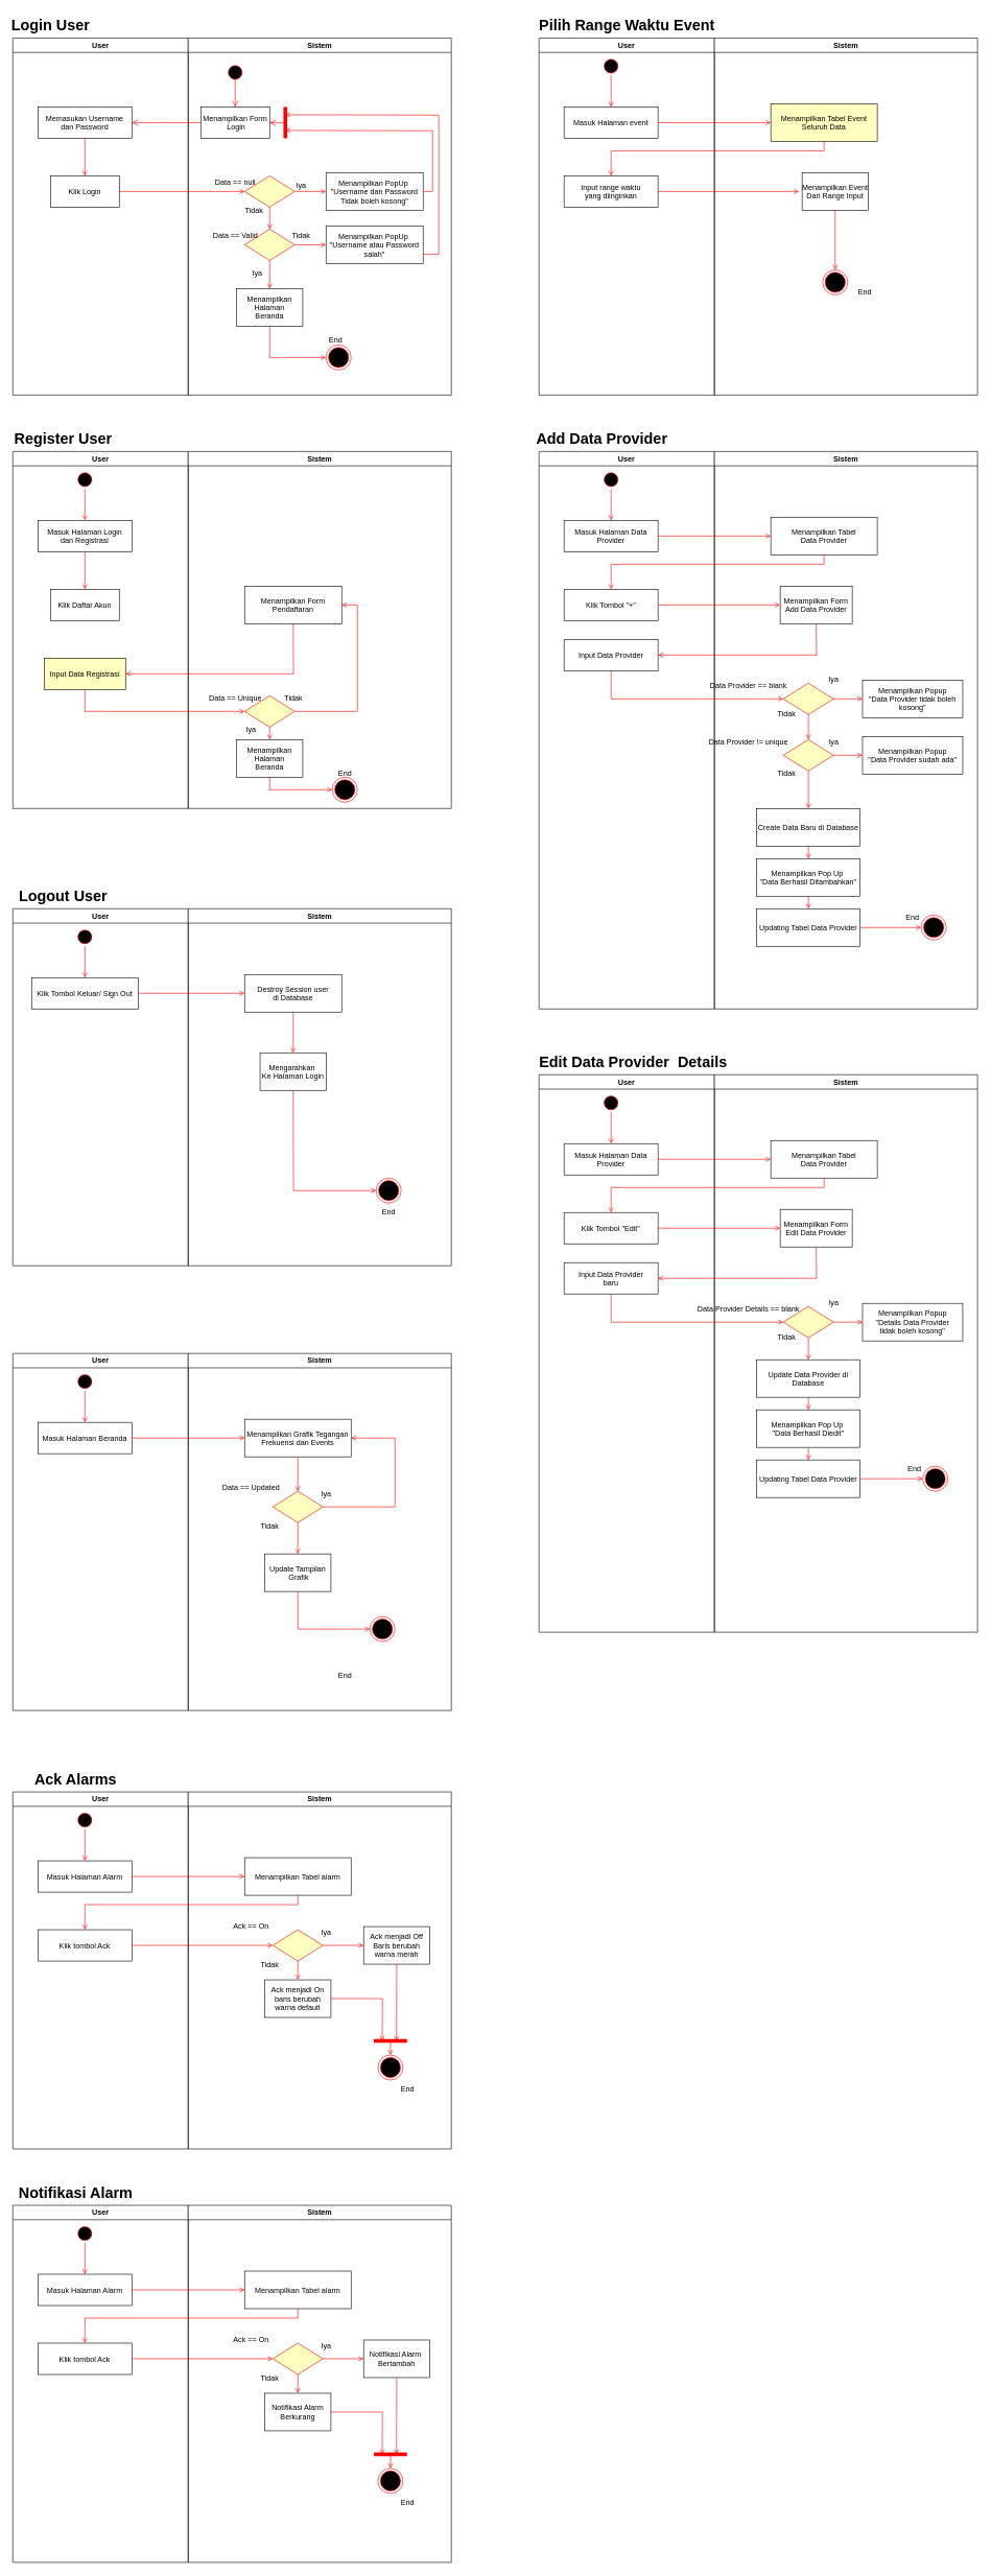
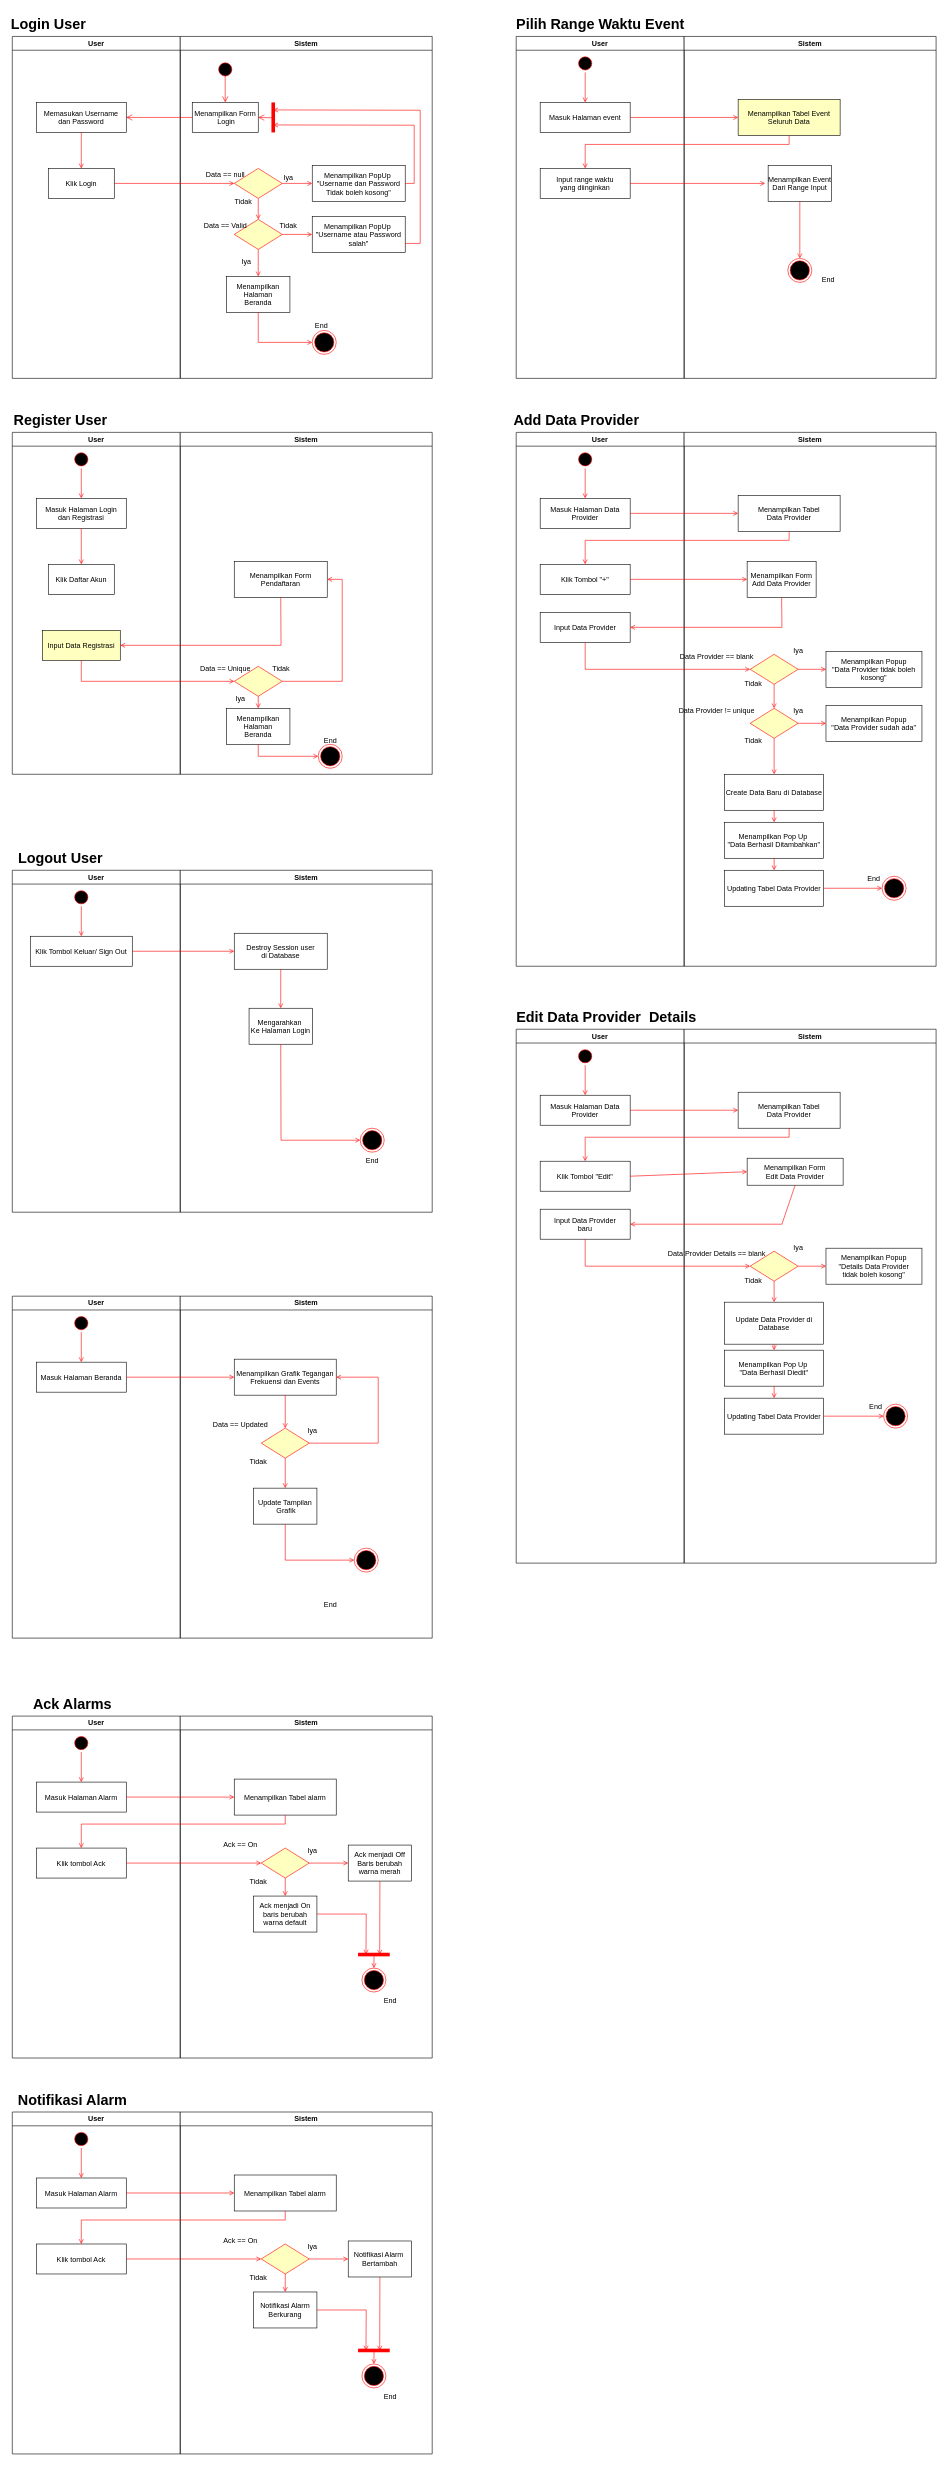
- <mxCell id="207" value="Menampilkan Form&#10;Edit Data Provider" style="" vertex="1" parent="197"><mxGeometry x="105" y="215" width="115" height="60" as="geometry" /></mxCell>
+ <mxCell id="207" value="Menampilkan Form&#10;Edit Data Provider" style="" vertex="1" parent="197"><mxGeometry x="105" y="215" width="160" height="45" as="geometry" /></mxCell>
- <mxCell id="200" value="Update Data Provider di&#10;Database" style="" vertex="1" parent="197"><mxGeometry x="67.5" y="455" width="165" height="60" as="geometry" /></mxCell>
+ <mxCell id="200" value="Update Data Provider di&#10;Database" style="" vertex="1" parent="197"><mxGeometry x="67.5" y="455" width="165" height="70" as="geometry" /></mxCell>
